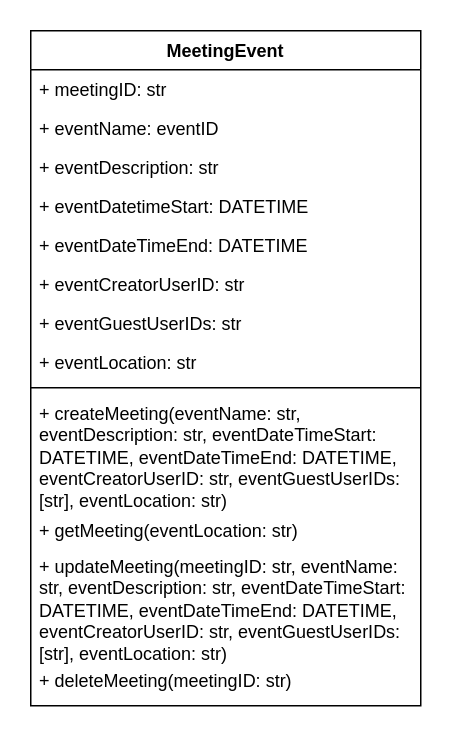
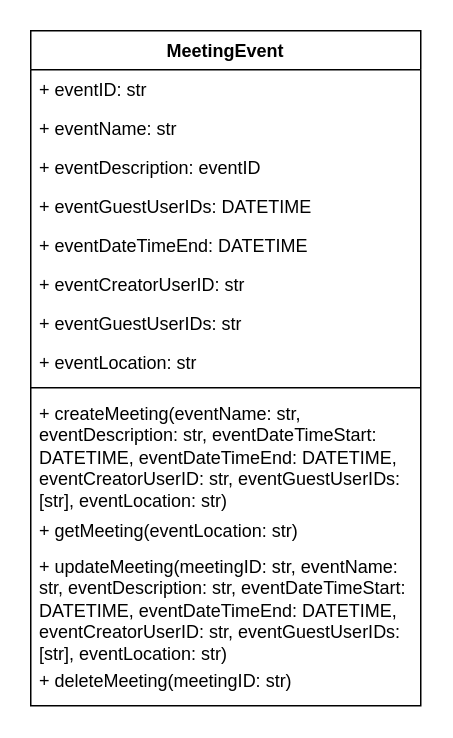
- <mxCell id="3" value="+ meetingID: str" style="text;strokeColor=none;fillColor=none;align=left;verticalAlign=top;spacingLeft=4;spacingRight=4;overflow=hidden;rotatable=0;points=[[0,0.5],[1,0.5]];portConstraint=eastwest;whiteSpace=wrap;html=1;" vertex="1" parent="2"><mxGeometry y="26" width="260" height="26" as="geometry" /></mxCell>
+ <mxCell id="3" value="+ eventID: str" style="text;strokeColor=none;fillColor=none;align=left;verticalAlign=top;spacingLeft=4;spacingRight=4;overflow=hidden;rotatable=0;points=[[0,0.5],[1,0.5]];portConstraint=eastwest;whiteSpace=wrap;html=1;" vertex="1" parent="2"><mxGeometry y="26" width="260" height="26" as="geometry" /></mxCell>
- <mxCell id="4" value="+ eventName: eventID" style="text;strokeColor=none;fillColor=none;align=left;verticalAlign=top;spacingLeft=4;spacingRight=4;overflow=hidden;rotatable=0;points=[[0,0.5],[1,0.5]];portConstraint=eastwest;whiteSpace=wrap;html=1;" vertex="1" parent="2"><mxGeometry y="52" width="260" height="26" as="geometry" /></mxCell>
+ <mxCell id="4" value="+ eventName: str" style="text;strokeColor=none;fillColor=none;align=left;verticalAlign=top;spacingLeft=4;spacingRight=4;overflow=hidden;rotatable=0;points=[[0,0.5],[1,0.5]];portConstraint=eastwest;whiteSpace=wrap;html=1;" vertex="1" parent="2"><mxGeometry y="52" width="260" height="26" as="geometry" /></mxCell>
- <mxCell id="5" value="+ eventDescription: str" style="text;strokeColor=none;fillColor=none;align=left;verticalAlign=top;spacingLeft=4;spacingRight=4;overflow=hidden;rotatable=0;points=[[0,0.5],[1,0.5]];portConstraint=eastwest;whiteSpace=wrap;html=1;" vertex="1" parent="2"><mxGeometry y="78" width="260" height="26" as="geometry" /></mxCell>
+ <mxCell id="5" value="+ eventDescription: eventID" style="text;strokeColor=none;fillColor=none;align=left;verticalAlign=top;spacingLeft=4;spacingRight=4;overflow=hidden;rotatable=0;points=[[0,0.5],[1,0.5]];portConstraint=eastwest;whiteSpace=wrap;html=1;" vertex="1" parent="2"><mxGeometry y="78" width="260" height="26" as="geometry" /></mxCell>
- <mxCell id="6" value="+ eventDatetimeStart: DATETIME" style="text;strokeColor=none;fillColor=none;align=left;verticalAlign=top;spacingLeft=4;spacingRight=4;overflow=hidden;rotatable=0;points=[[0,0.5],[1,0.5]];portConstraint=eastwest;whiteSpace=wrap;html=1;" vertex="1" parent="2"><mxGeometry y="104" width="260" height="26" as="geometry" /></mxCell>
+ <mxCell id="6" value="+ eventGuestUserIDs: DATETIME" style="text;strokeColor=none;fillColor=none;align=left;verticalAlign=top;spacingLeft=4;spacingRight=4;overflow=hidden;rotatable=0;points=[[0,0.5],[1,0.5]];portConstraint=eastwest;whiteSpace=wrap;html=1;" vertex="1" parent="2"><mxGeometry y="104" width="260" height="26" as="geometry" /></mxCell>
